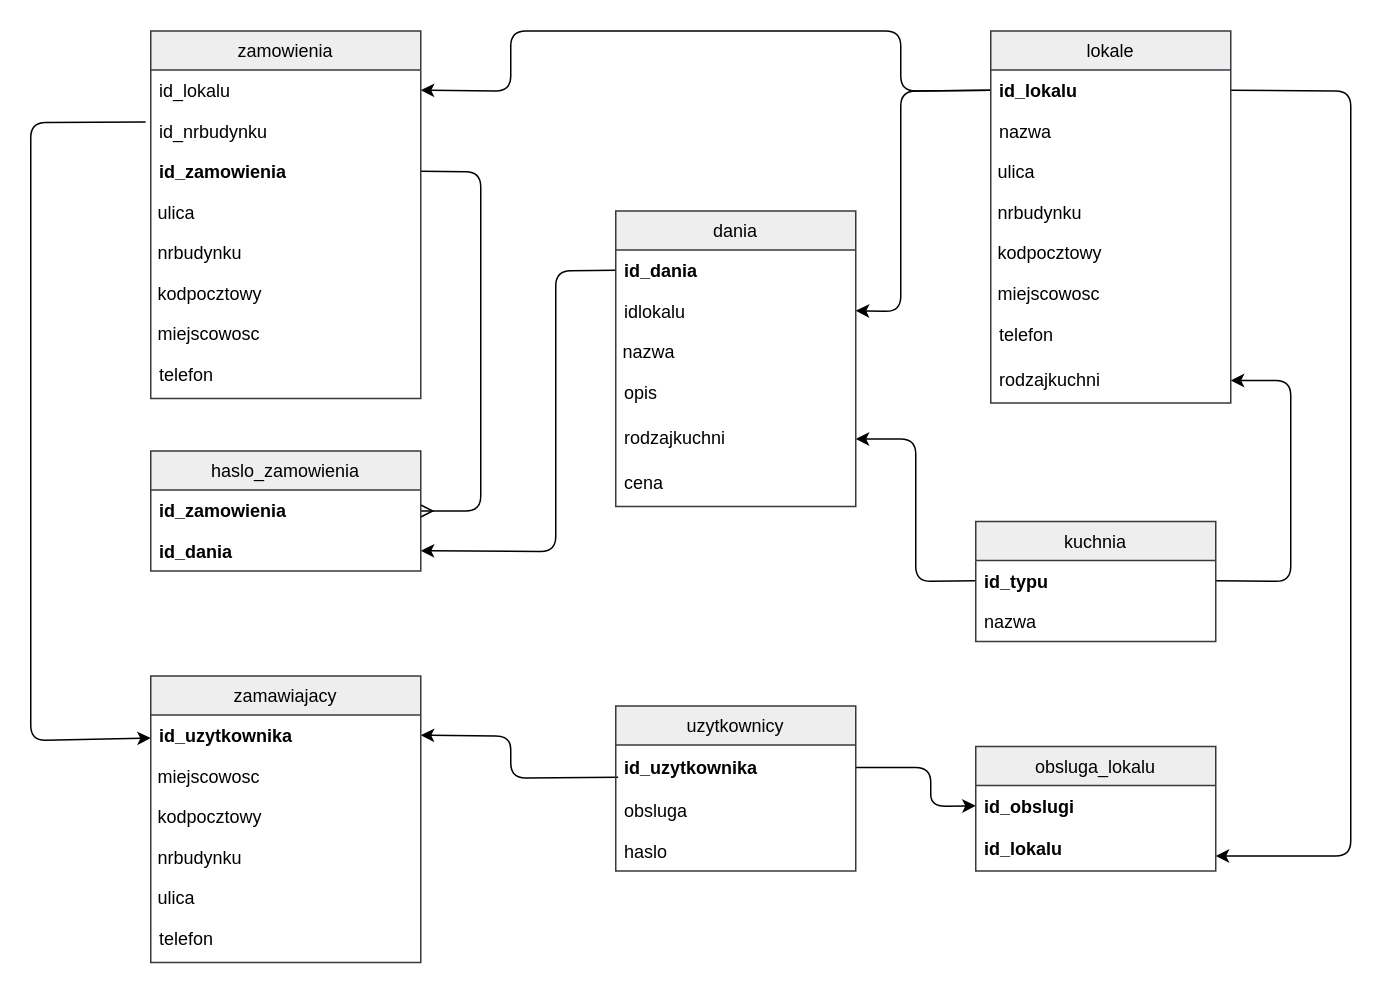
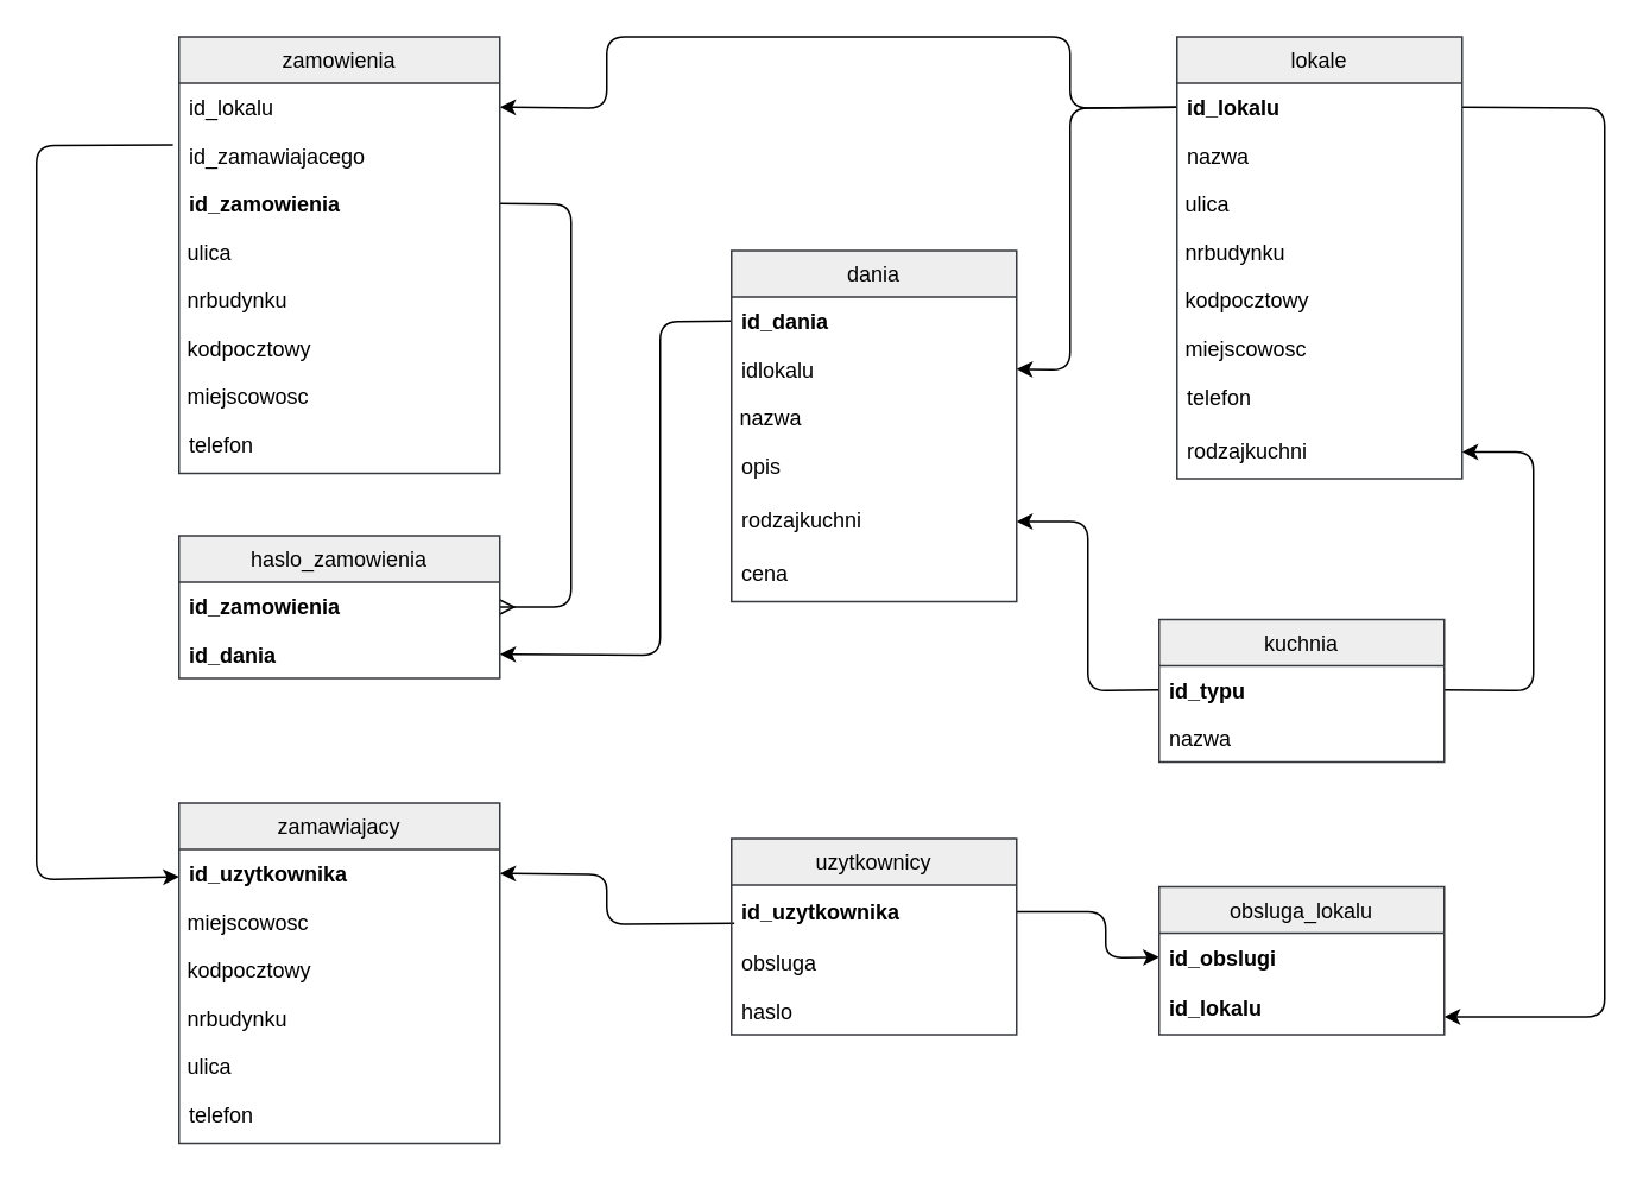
- <mxCell id="41" value="id_nrbudynku" style="text;strokeColor=none;fillColor=none;align=left;verticalAlign=middle;spacingLeft=6;spacingRight=4;overflow=hidden;rotatable=0;points=[[0,0.5],[1,0.5]];portConstraint=eastwest;spacing=0;" parent="39" vertex="1"><mxGeometry y="53" width="180" height="27" as="geometry" /></mxCell>
+ <mxCell id="41" value="id_zamawiajacego" style="text;strokeColor=none;fillColor=none;align=left;verticalAlign=middle;spacingLeft=6;spacingRight=4;overflow=hidden;rotatable=0;points=[[0,0.5],[1,0.5]];portConstraint=eastwest;spacing=0;" parent="39" vertex="1"><mxGeometry y="53" width="180" height="27" as="geometry" /></mxCell>
